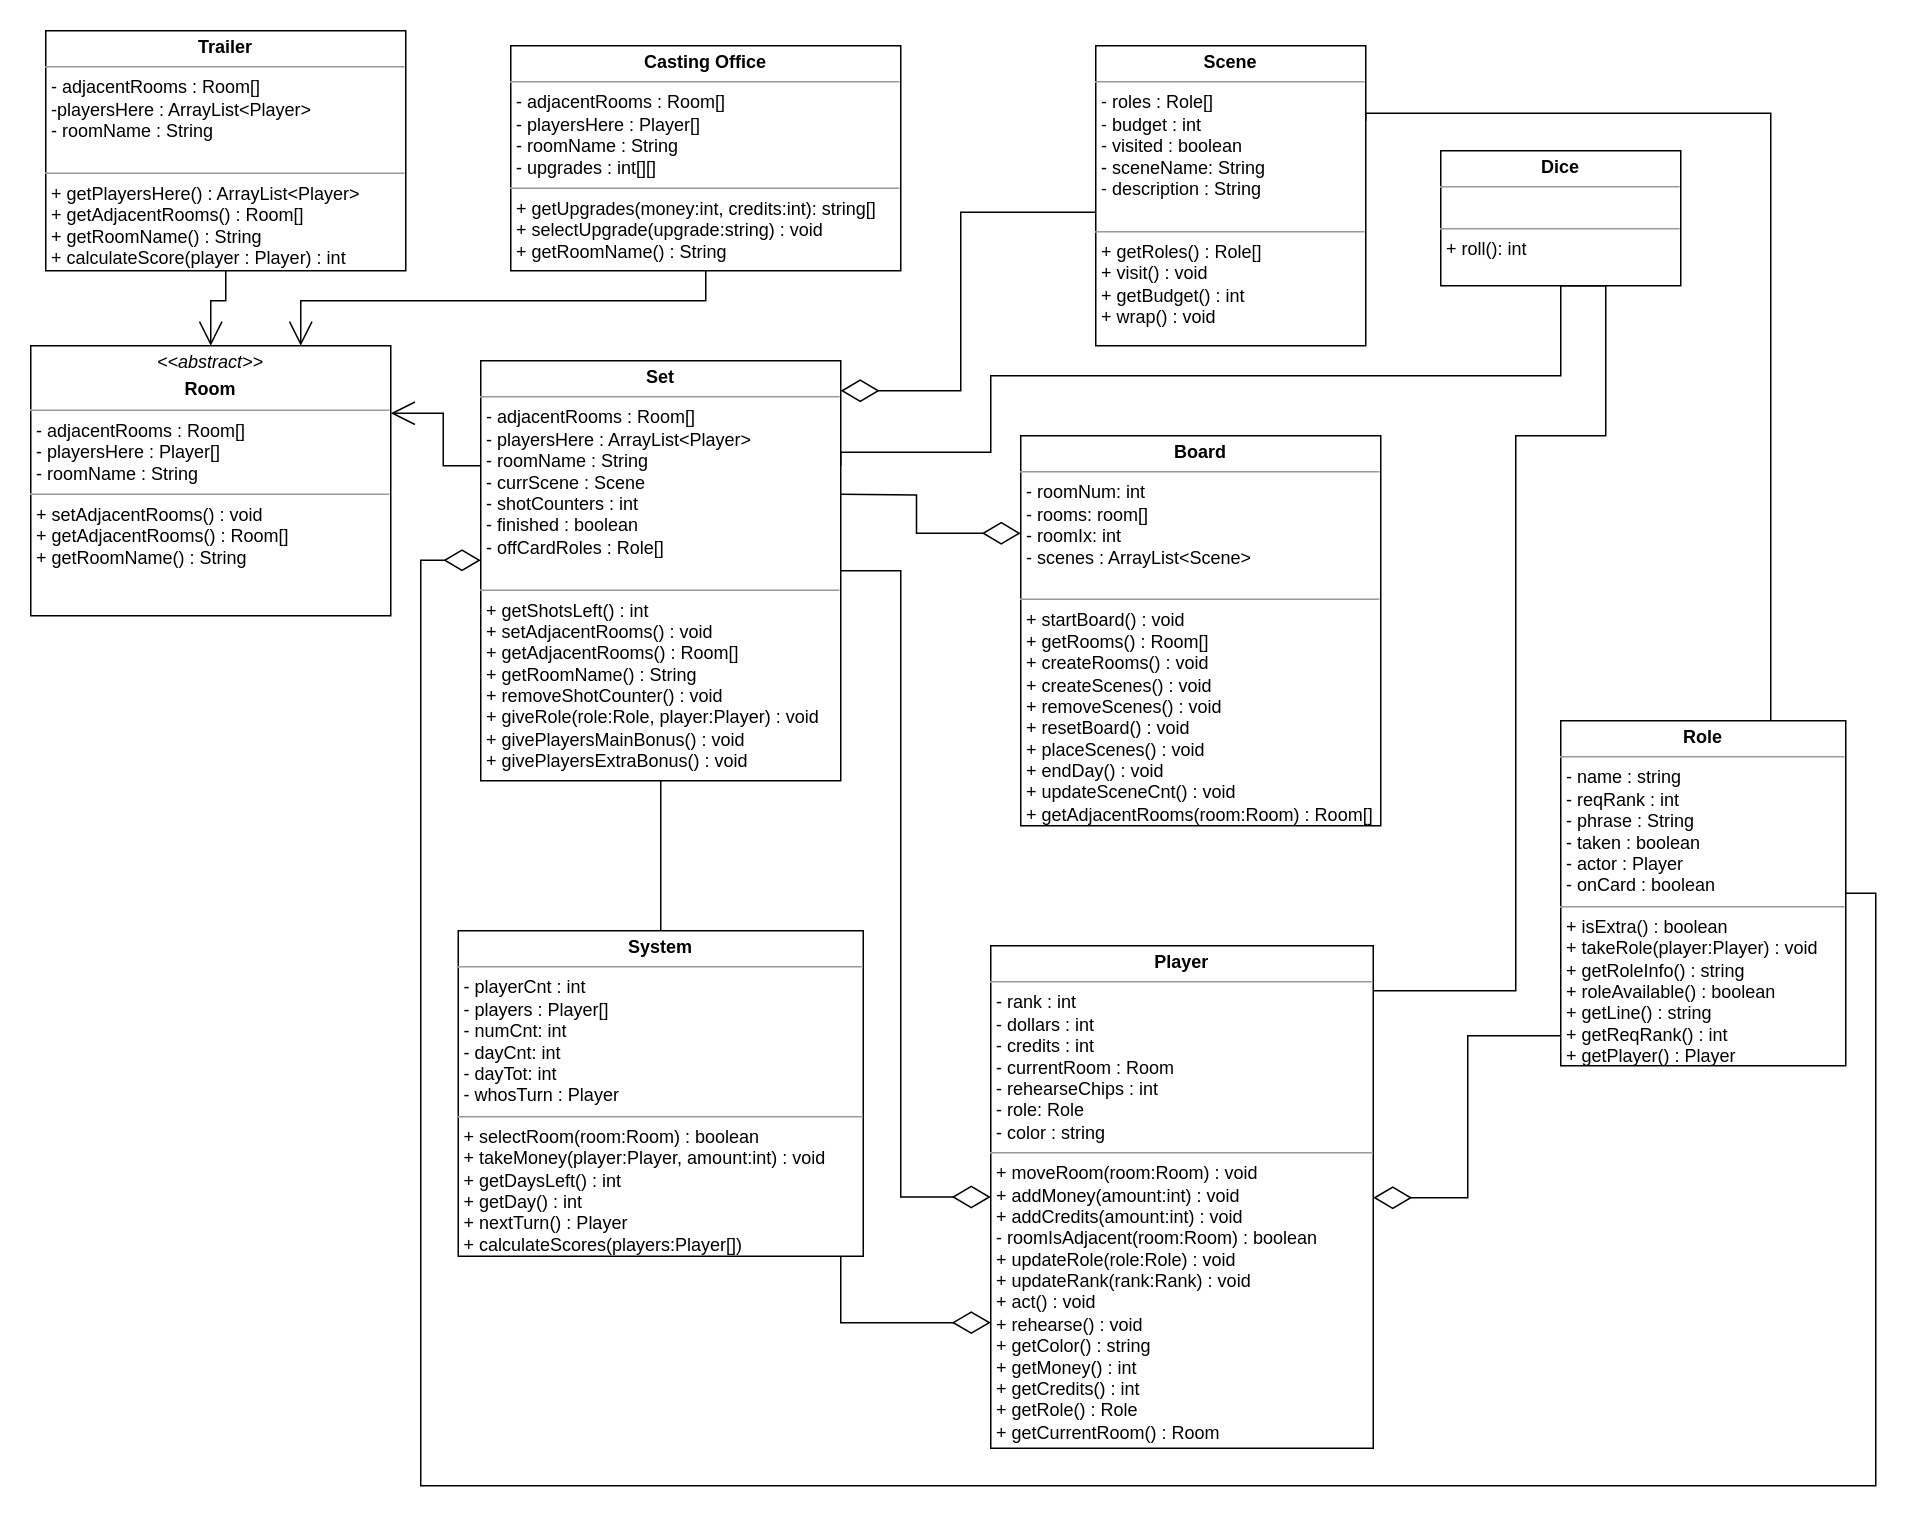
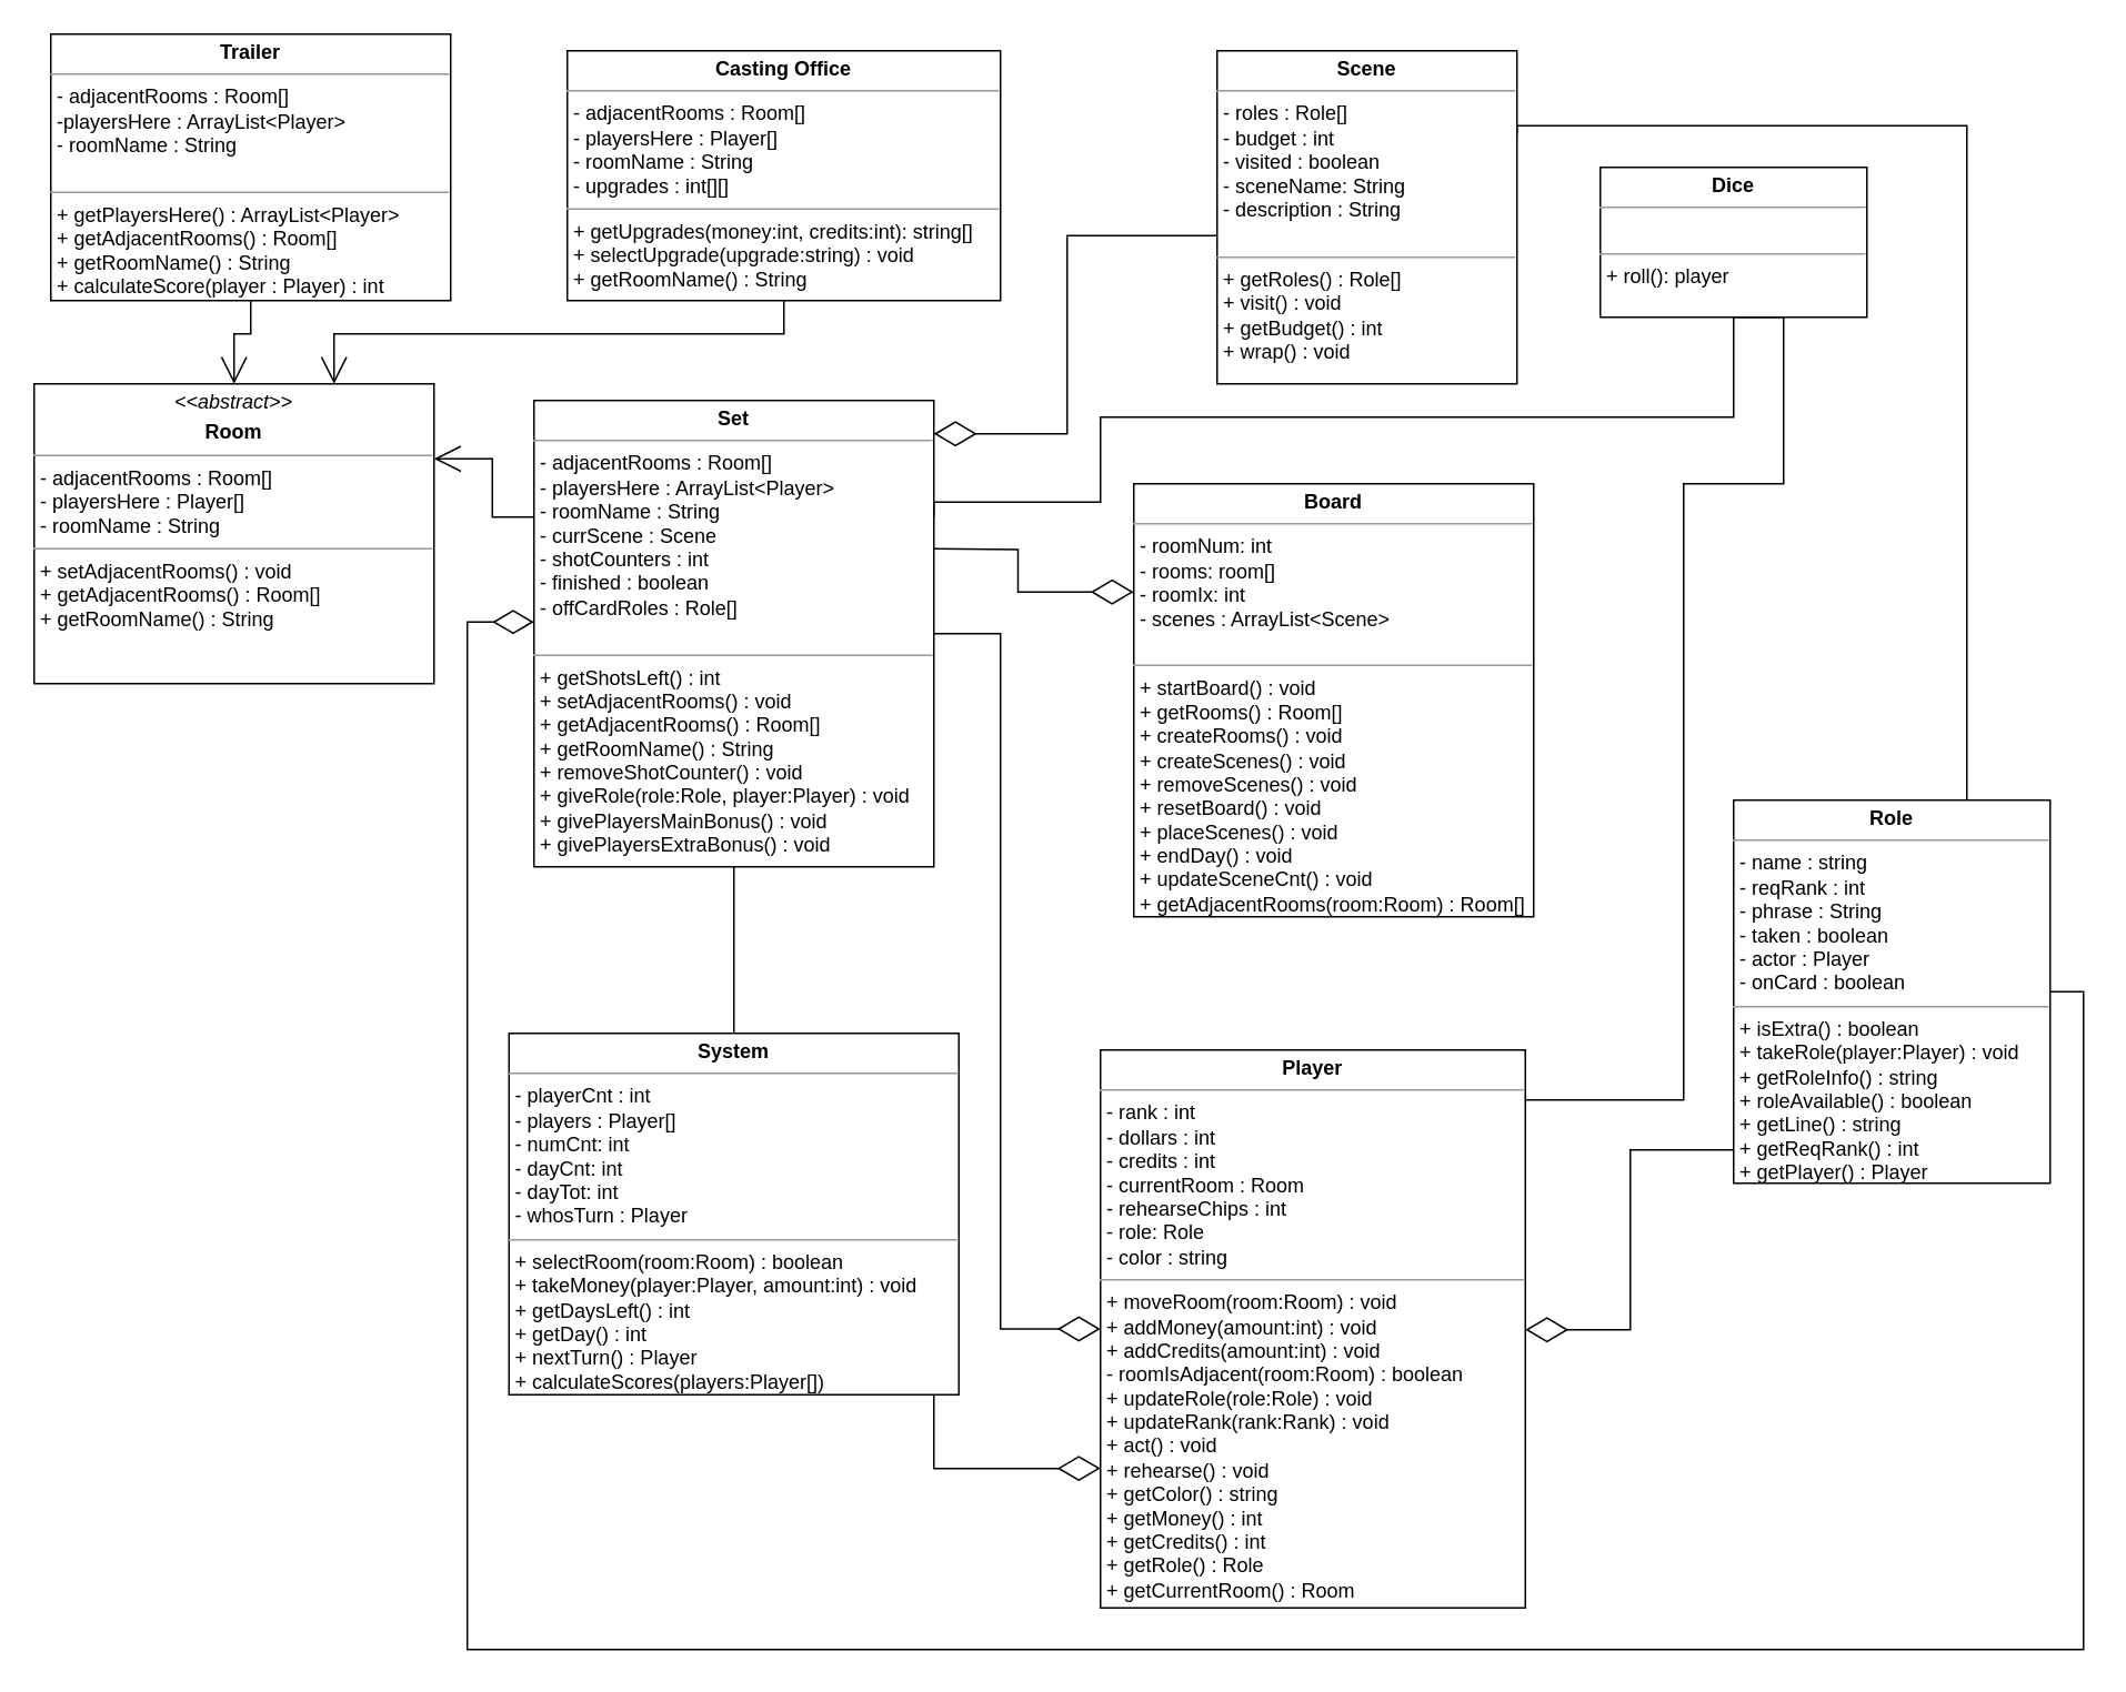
- <mxCell id="3" value="&lt;p style=&quot;margin: 0px ; margin-top: 4px ; text-align: center&quot;&gt;&lt;b&gt;Dice&lt;/b&gt;&lt;/p&gt;&lt;hr size=&quot;1&quot;&gt;&lt;p style=&quot;margin: 0px ; margin-left: 4px&quot;&gt;&lt;br&gt;&lt;/p&gt;&lt;hr size=&quot;1&quot;&gt;&lt;p style=&quot;margin: 0px ; margin-left: 4px&quot;&gt;+ roll(): int&lt;/p&gt;" style="verticalAlign=top;align=left;overflow=fill;fontSize=12;fontFamily=Helvetica;html=1;" parent="1" vertex="1"><mxGeometry x="960" y="100" width="160" height="90" as="geometry" /></mxCell>
+ <mxCell id="3" value="&lt;p style=&quot;margin: 0px ; margin-top: 4px ; text-align: center&quot;&gt;&lt;b&gt;Dice&lt;/b&gt;&lt;/p&gt;&lt;hr size=&quot;1&quot;&gt;&lt;p style=&quot;margin: 0px ; margin-left: 4px&quot;&gt;&lt;br&gt;&lt;/p&gt;&lt;hr size=&quot;1&quot;&gt;&lt;p style=&quot;margin: 0px ; margin-left: 4px&quot;&gt;+ roll(): player&lt;/p&gt;" style="verticalAlign=top;align=left;overflow=fill;fontSize=12;fontFamily=Helvetica;html=1;" parent="1" vertex="1"><mxGeometry x="960" y="100" width="160" height="90" as="geometry" /></mxCell>
